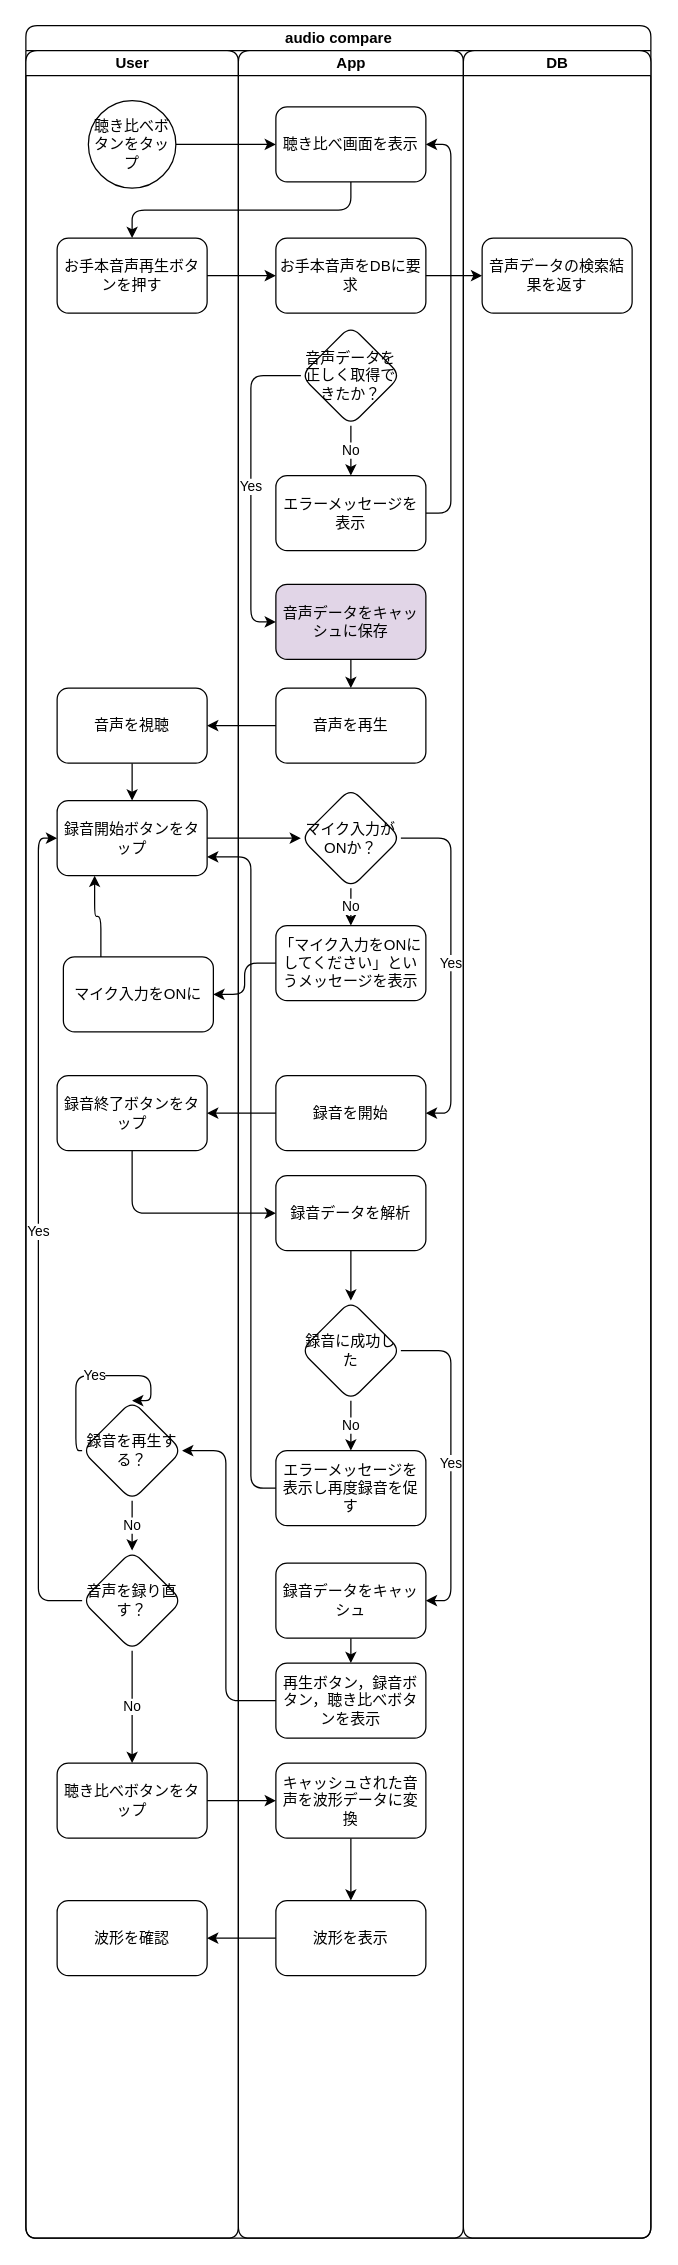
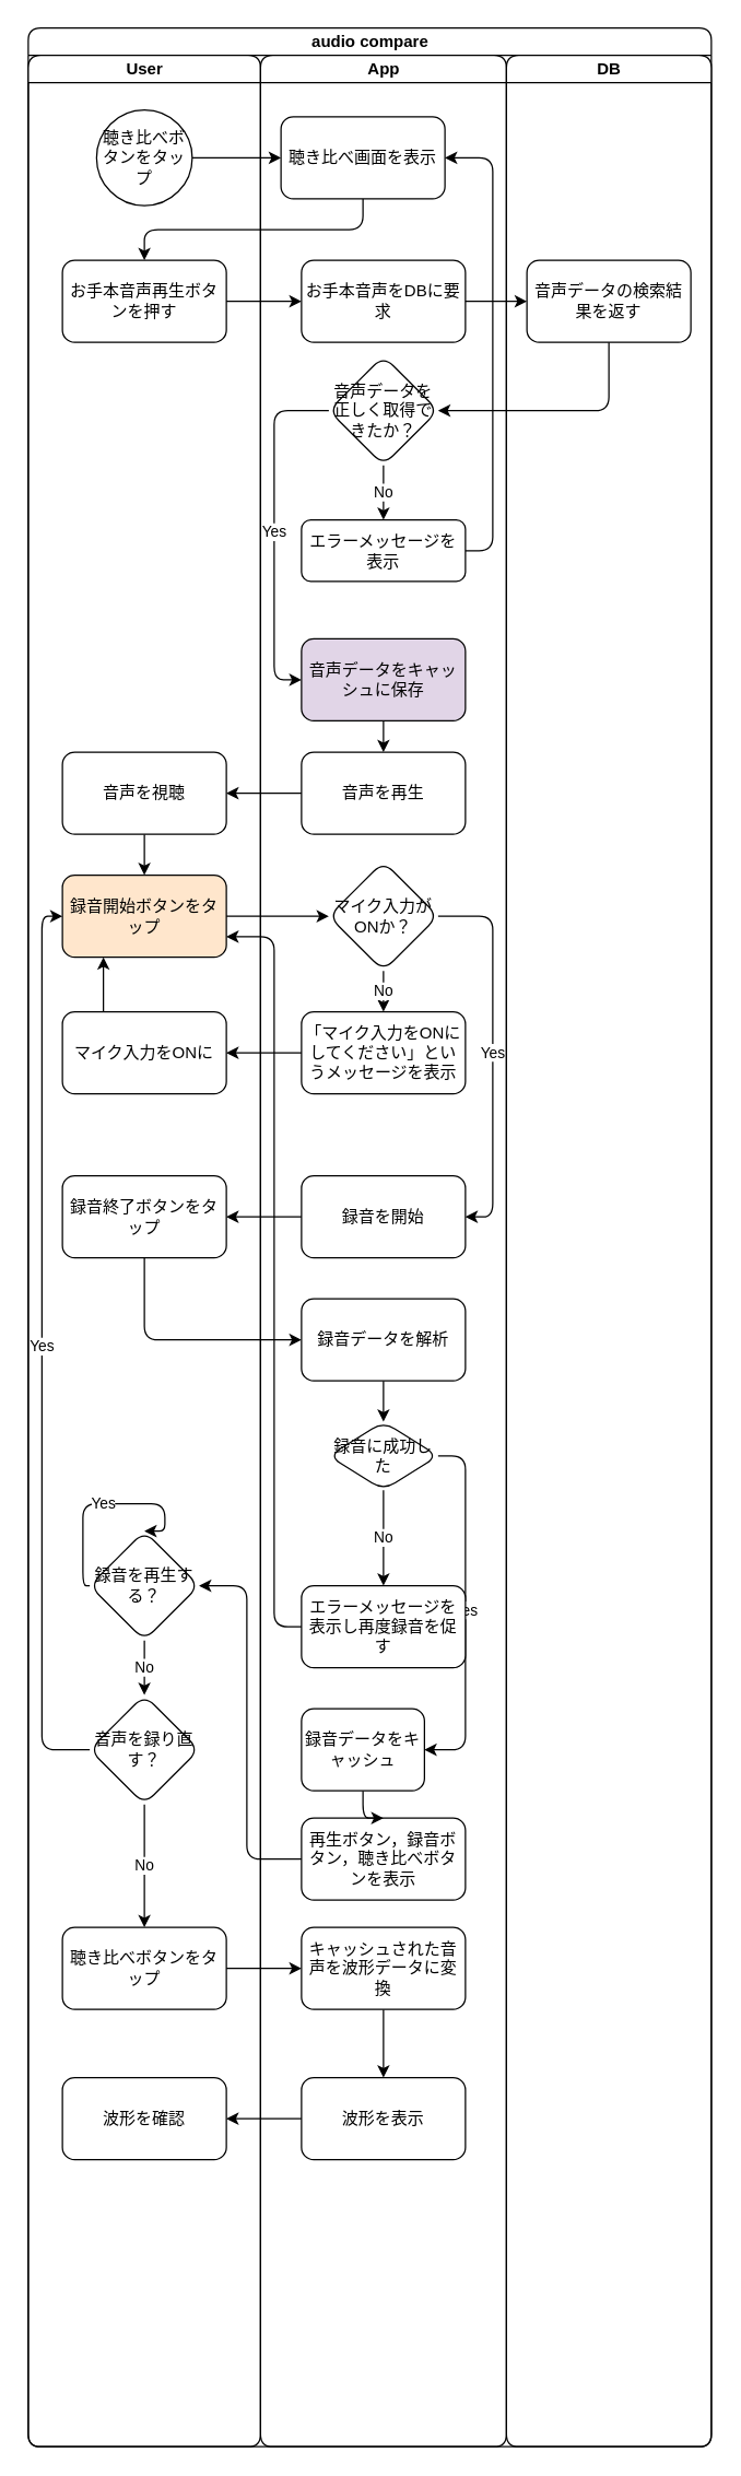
- <mxCell id="21" value="聴き比べ画面を表示" style="whiteSpace=wrap;html=1;rounded=1;" vertex="1" parent="20"><mxGeometry x="30.0" y="45" width="120" height="60" as="geometry" /></mxCell>
+ <mxCell id="21" value="聴き比べ画面を表示" style="whiteSpace=wrap;html=1;rounded=1;" vertex="1" parent="20"><mxGeometry x="15" y="45" width="120" height="60" as="geometry" /></mxCell>
+ <mxCell id="57" style="edgeStyle=orthogonalEdgeStyle;rounded=1;orthogonalLoop=1;jettySize=auto;html=1;exitX=0.5;exitY=1;exitDx=0;exitDy=0;entryX=1;entryY=0.5;entryDx=0;entryDy=0;" edge="1" parent="2" source="55" target="41"><mxGeometry relative="1" as="geometry" /></mxCell>
- <mxCell id="43" value="エラーメッセージを表示" style="whiteSpace=wrap;html=1;rounded=1;" vertex="1" parent="20"><mxGeometry x="30" y="340" width="120" height="60" as="geometry" /></mxCell>
+ <mxCell id="43" value="エラーメッセージを表示" style="whiteSpace=wrap;html=1;rounded=1;" vertex="1" parent="20"><mxGeometry x="30" y="340" width="120" height="45" as="geometry" /></mxCell>
- <mxCell id="5" value="録音開始ボタンをタップ" style="whiteSpace=wrap;html=1;rounded=1;" vertex="1" parent="3"><mxGeometry x="25.0" y="600" width="120" height="60" as="geometry" /></mxCell>
+ <mxCell id="5" value="録音開始ボタンをタップ" style="whiteSpace=wrap;html=1;rounded=1;fillColor=#ffe6cc;" vertex="1" parent="3"><mxGeometry x="25.0" y="600" width="120" height="60" as="geometry" /></mxCell>
- <mxCell id="7" value="マイク入力をONに" style="whiteSpace=wrap;html=1;rounded=1;" vertex="1" parent="3"><mxGeometry x="30" y="725" width="120" height="60" as="geometry" /></mxCell>
+ <mxCell id="7" value="マイク入力をONに" style="whiteSpace=wrap;html=1;rounded=1;" vertex="1" parent="3"><mxGeometry x="25.0" y="700" width="120" height="60" as="geometry" /></mxCell>
- <mxCell id="28" value="録音データを解析" style="whiteSpace=wrap;html=1;rounded=1;" vertex="1" parent="20"><mxGeometry x="30" y="900" width="120" height="60" as="geometry" /></mxCell>
+ <mxCell id="28" value="録音データを解析" style="whiteSpace=wrap;html=1;rounded=1;" vertex="1" parent="20"><mxGeometry x="30" y="910" width="120" height="60" as="geometry" /></mxCell>
- <mxCell id="31" value="録音に成功した" style="rhombus;whiteSpace=wrap;html=1;rounded=1;" vertex="1" parent="20"><mxGeometry x="50" y="1000" width="80" height="80" as="geometry" /></mxCell>
+ <mxCell id="31" value="録音に成功した" style="rhombus;whiteSpace=wrap;html=1;rounded=1;" vertex="1" parent="20"><mxGeometry x="50" y="1000" width="80" height="50" as="geometry" /></mxCell>
- <mxCell id="35" value="録音データをキャッシュ" style="whiteSpace=wrap;html=1;rounded=1;" vertex="1" parent="20"><mxGeometry x="30" y="1210" width="120" height="60" as="geometry" /></mxCell>
+ <mxCell id="35" value="録音データをキャッシュ" style="whiteSpace=wrap;html=1;rounded=1;" vertex="1" parent="20"><mxGeometry x="30" y="1210" width="90" height="60" as="geometry" /></mxCell>
